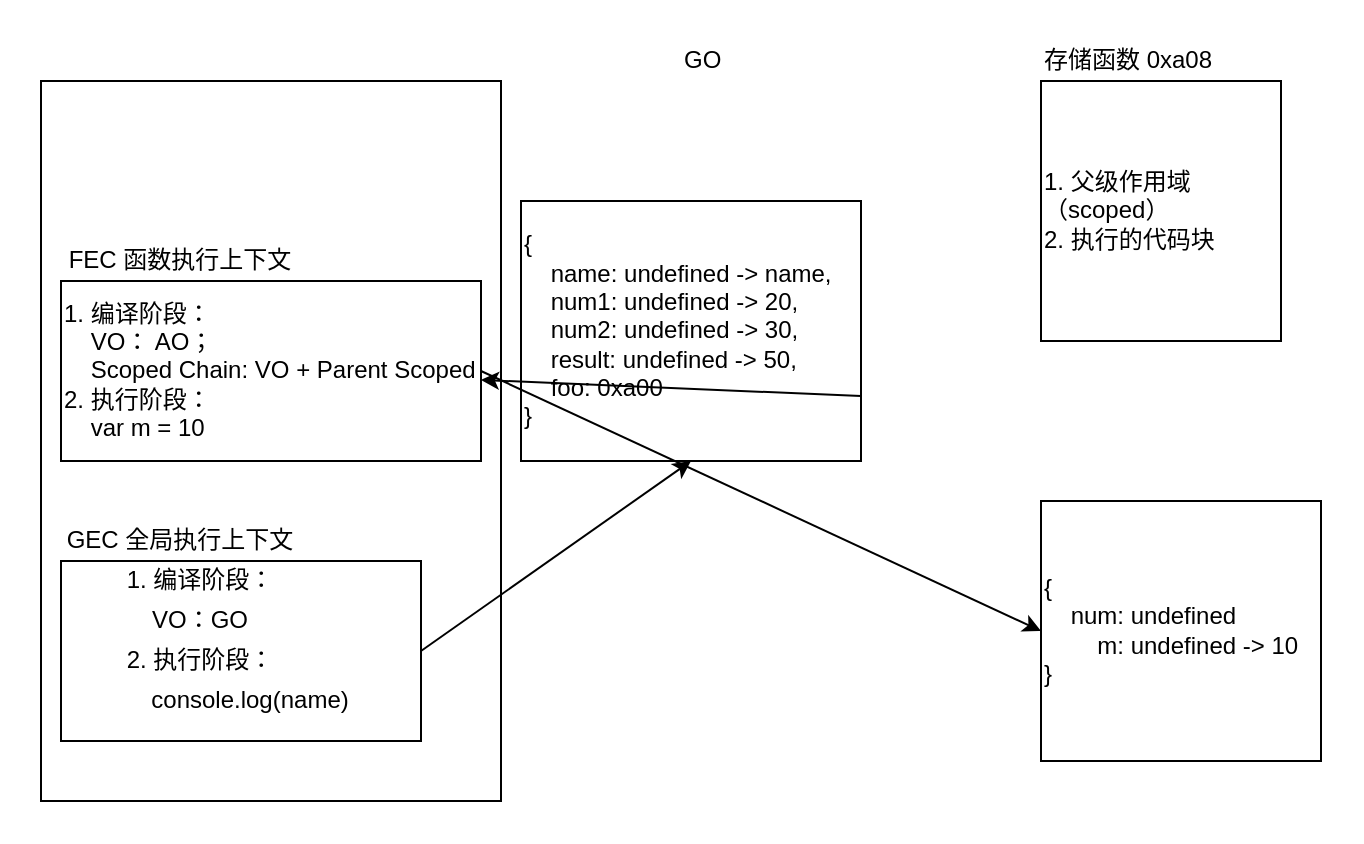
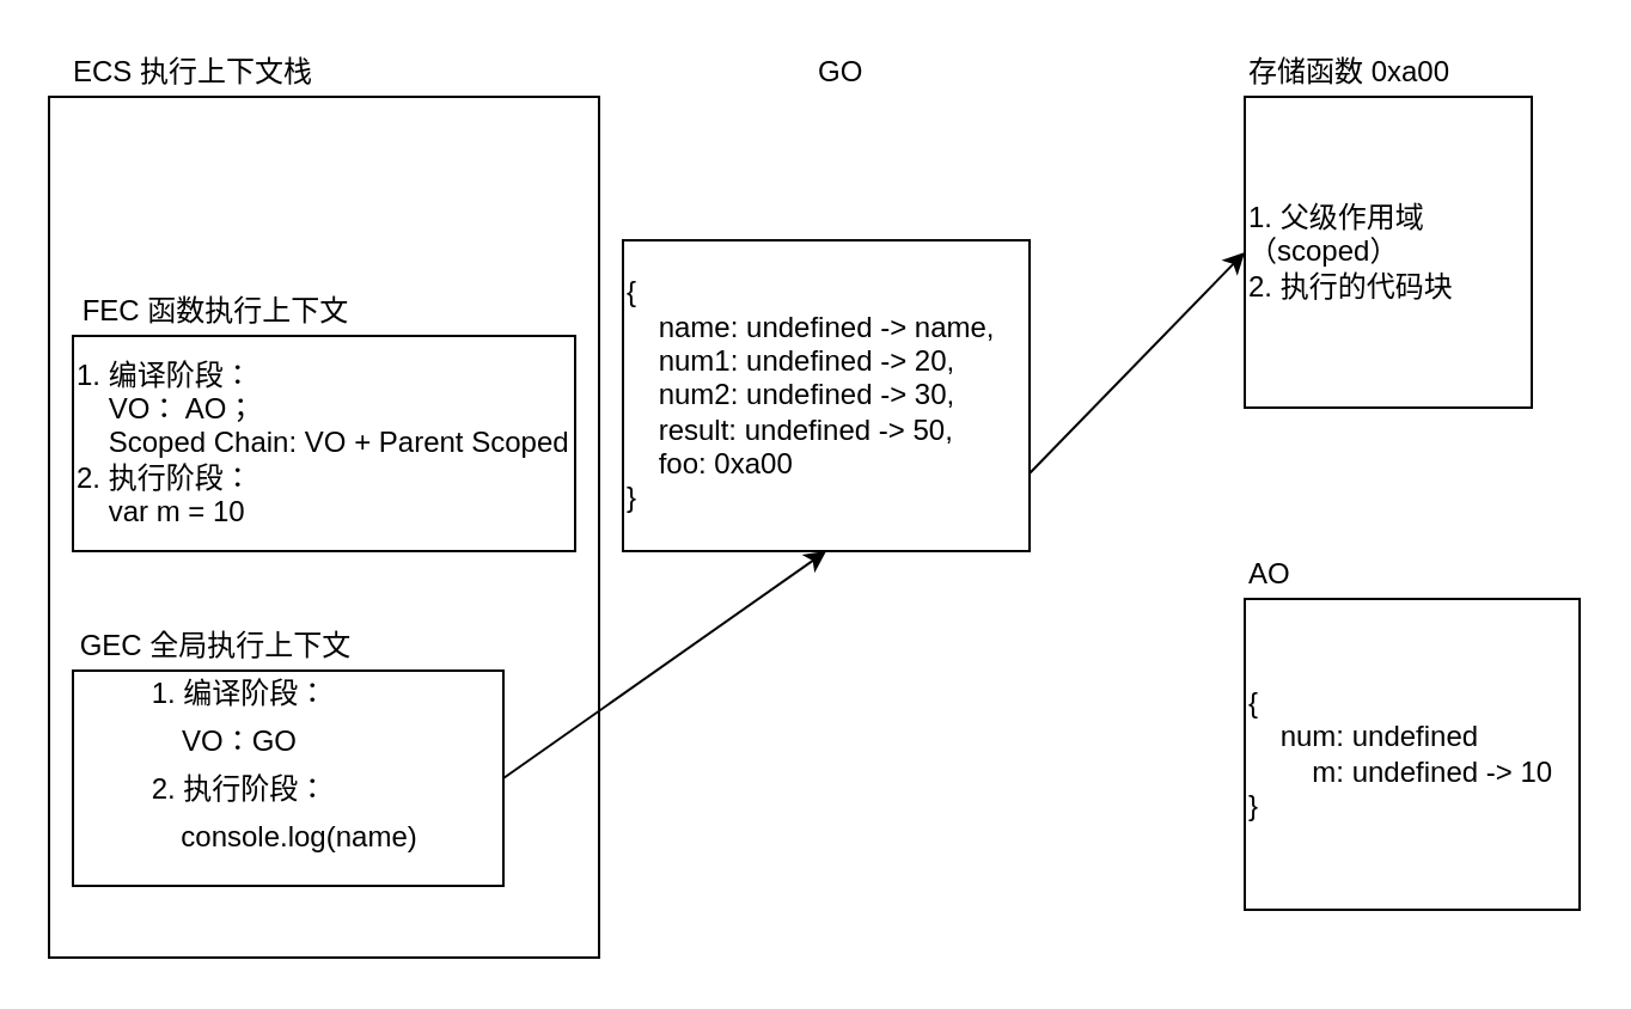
+ <mxCell id="3" value="ECS 执行上下文栈&lt;br&gt;" style="text;html=1;align=center;verticalAlign=middle;resizable=0;points=[];autosize=1;strokeColor=none;fillColor=none;" parent="1" vertex="1"><mxGeometry x="20" y="20" width="120" height="20" as="geometry" /></mxCell>
- <mxCell id="13" value="存储函数 0xa08" style="text;html=1;strokeColor=none;fillColor=none;align=left;verticalAlign=middle;whiteSpace=wrap;overflow=hidden;" parent="1" vertex="1"><mxGeometry x="520" y="20" width="110" height="20" as="geometry" /></mxCell>
+ <mxCell id="13" value="存储函数 0xa00" style="text;html=1;strokeColor=none;fillColor=none;align=left;verticalAlign=middle;whiteSpace=wrap;overflow=hidden;" parent="1" vertex="1"><mxGeometry x="520" y="20" width="110" height="20" as="geometry" /></mxCell>
- <mxCell id="20" value="" style="endArrow=classic;html=1;exitX=1;exitY=0.75;exitDx=0;exitDy=0;" parent="1" source="8" target="16" edge="1"><mxGeometry width="50" height="50" relative="1" as="geometry"><mxPoint x="340" y="290" as="sourcePoint" /><mxPoint x="390" y="240" as="targetPoint" /></mxGeometry></mxCell>
+ <mxCell id="20" value="" style="endArrow=classic;html=1;entryX=0;entryY=0.5;entryDx=0;entryDy=0;exitX=1;exitY=0.75;exitDx=0;exitDy=0;" parent="1" source="8" target="12" edge="1"><mxGeometry width="50" height="50" relative="1" as="geometry"><mxPoint x="340" y="290" as="sourcePoint" /><mxPoint x="390" y="240" as="targetPoint" /></mxGeometry></mxCell>
+ <mxCell id="15" value="AO" style="text;html=1;strokeColor=none;fillColor=none;align=left;verticalAlign=middle;whiteSpace=wrap;overflow=hidden;" parent="1" vertex="1"><mxGeometry x="520" y="230" width="80" height="20" as="geometry" /></mxCell>
- <mxCell id="18" value="" style="endArrow=classic;html=1;exitX=1;exitY=0.5;exitDx=0;exitDy=0;entryX=0;entryY=0.5;entryDx=0;entryDy=0;" parent="1" source="16" target="14" edge="1"><mxGeometry width="50" height="50" relative="1" as="geometry"><mxPoint x="340" y="290" as="sourcePoint" /><mxPoint x="390" y="240" as="targetPoint" /></mxGeometry></mxCell>
